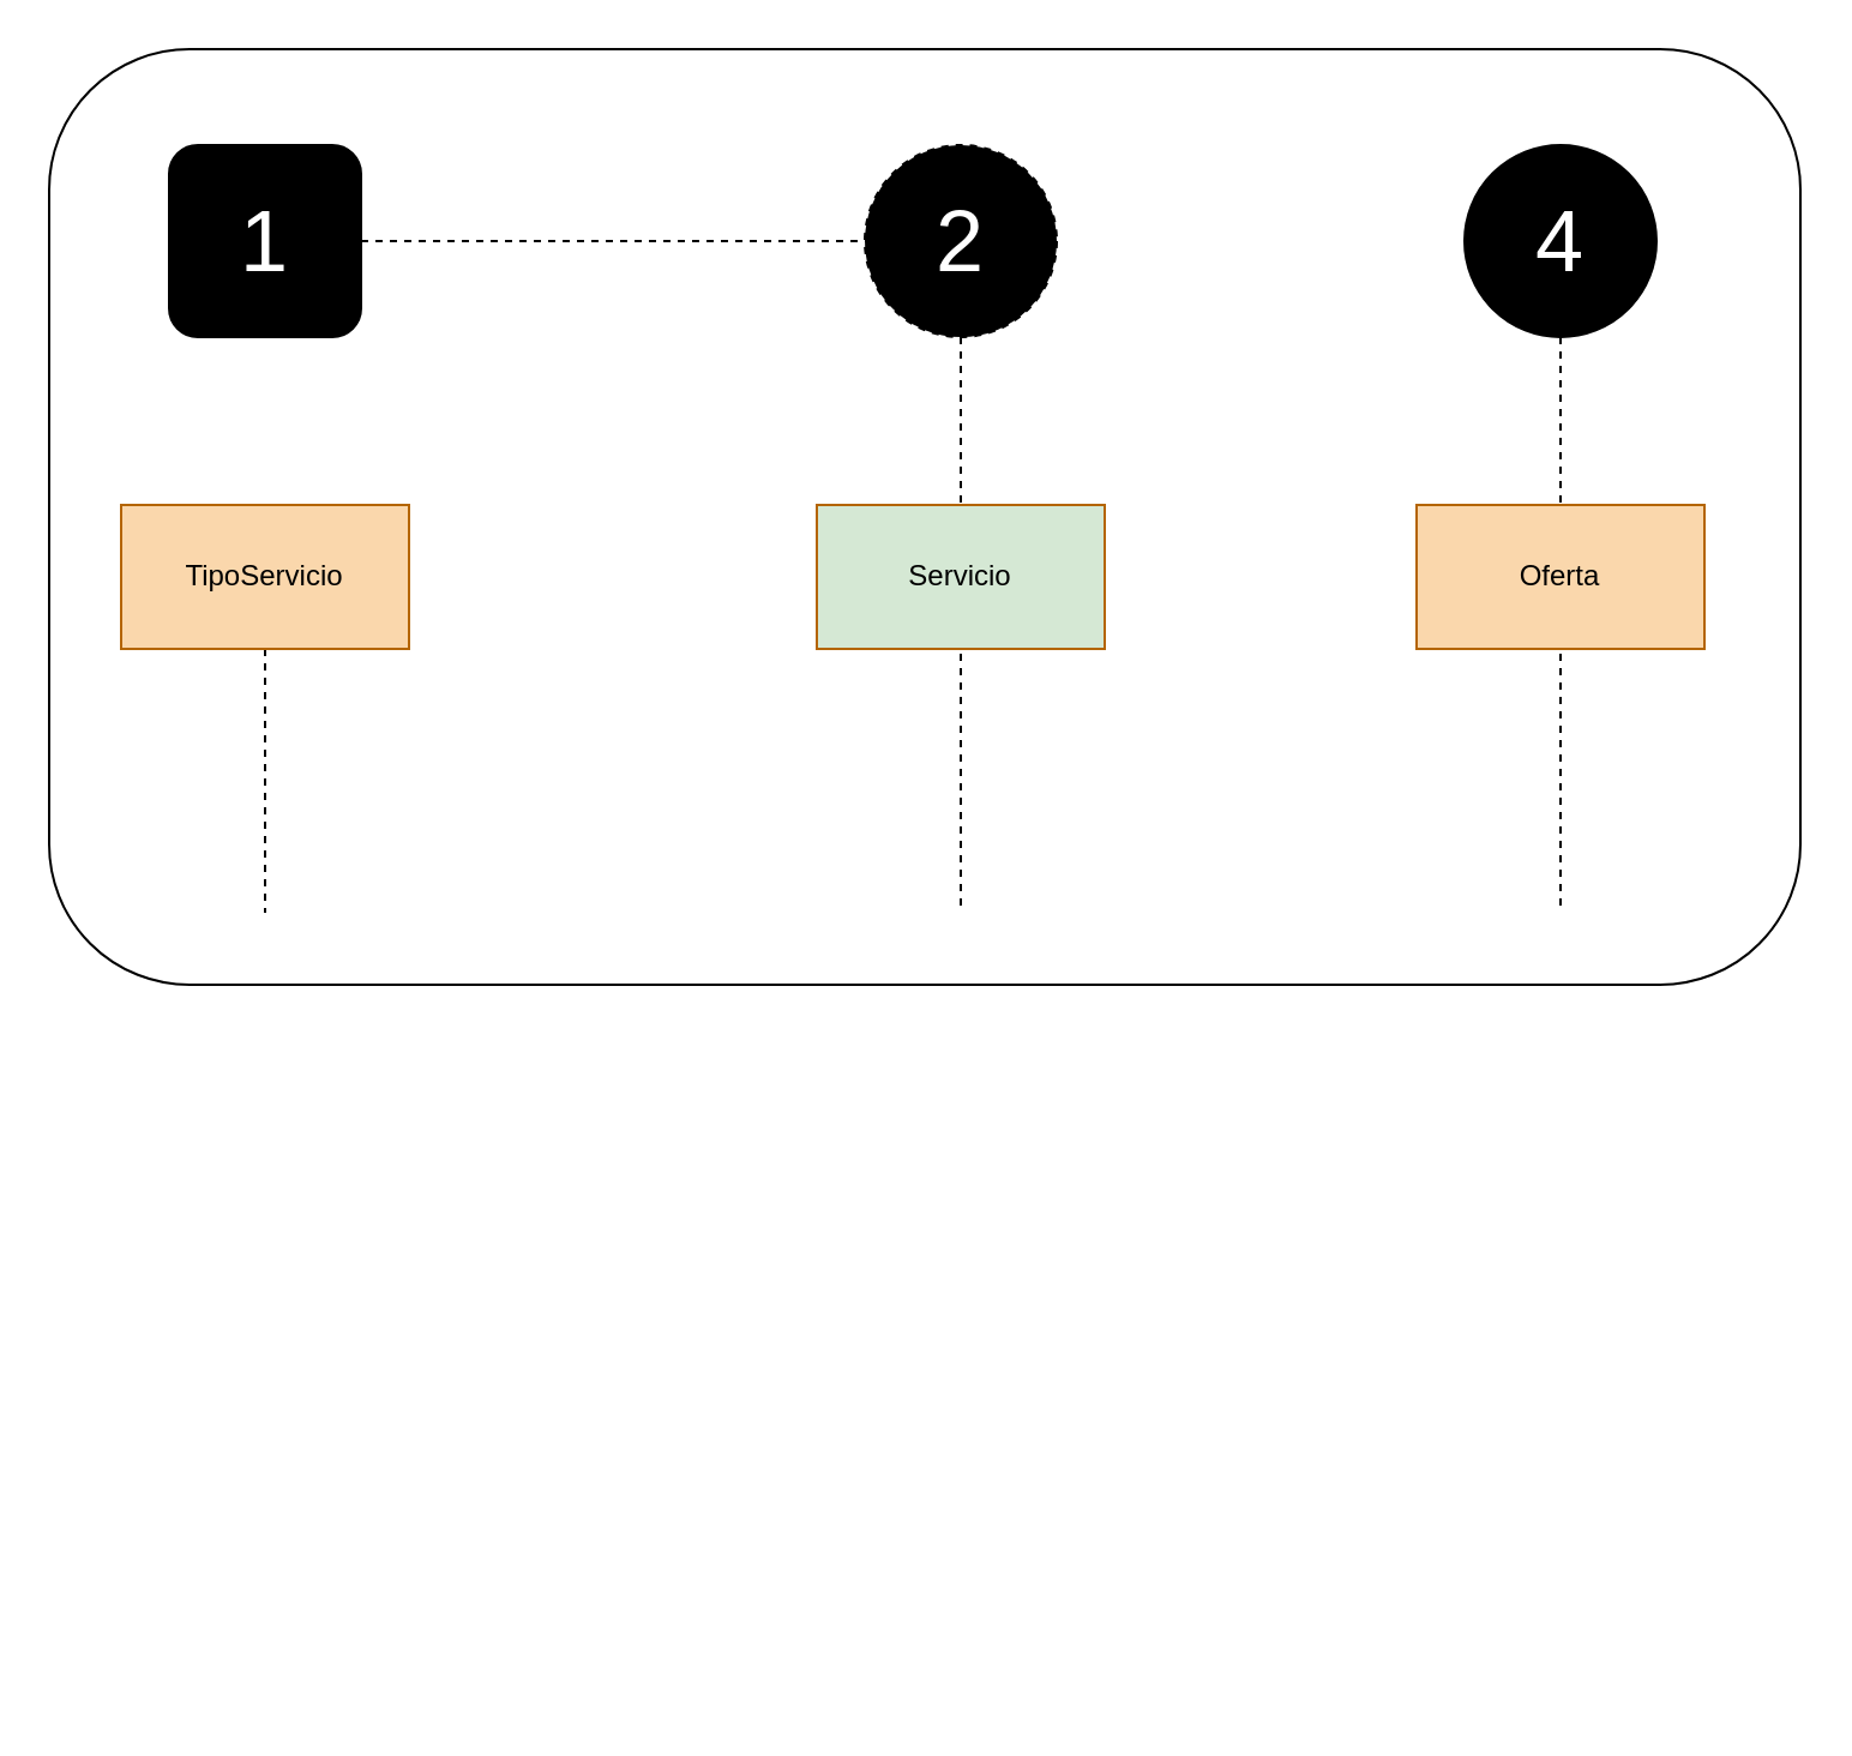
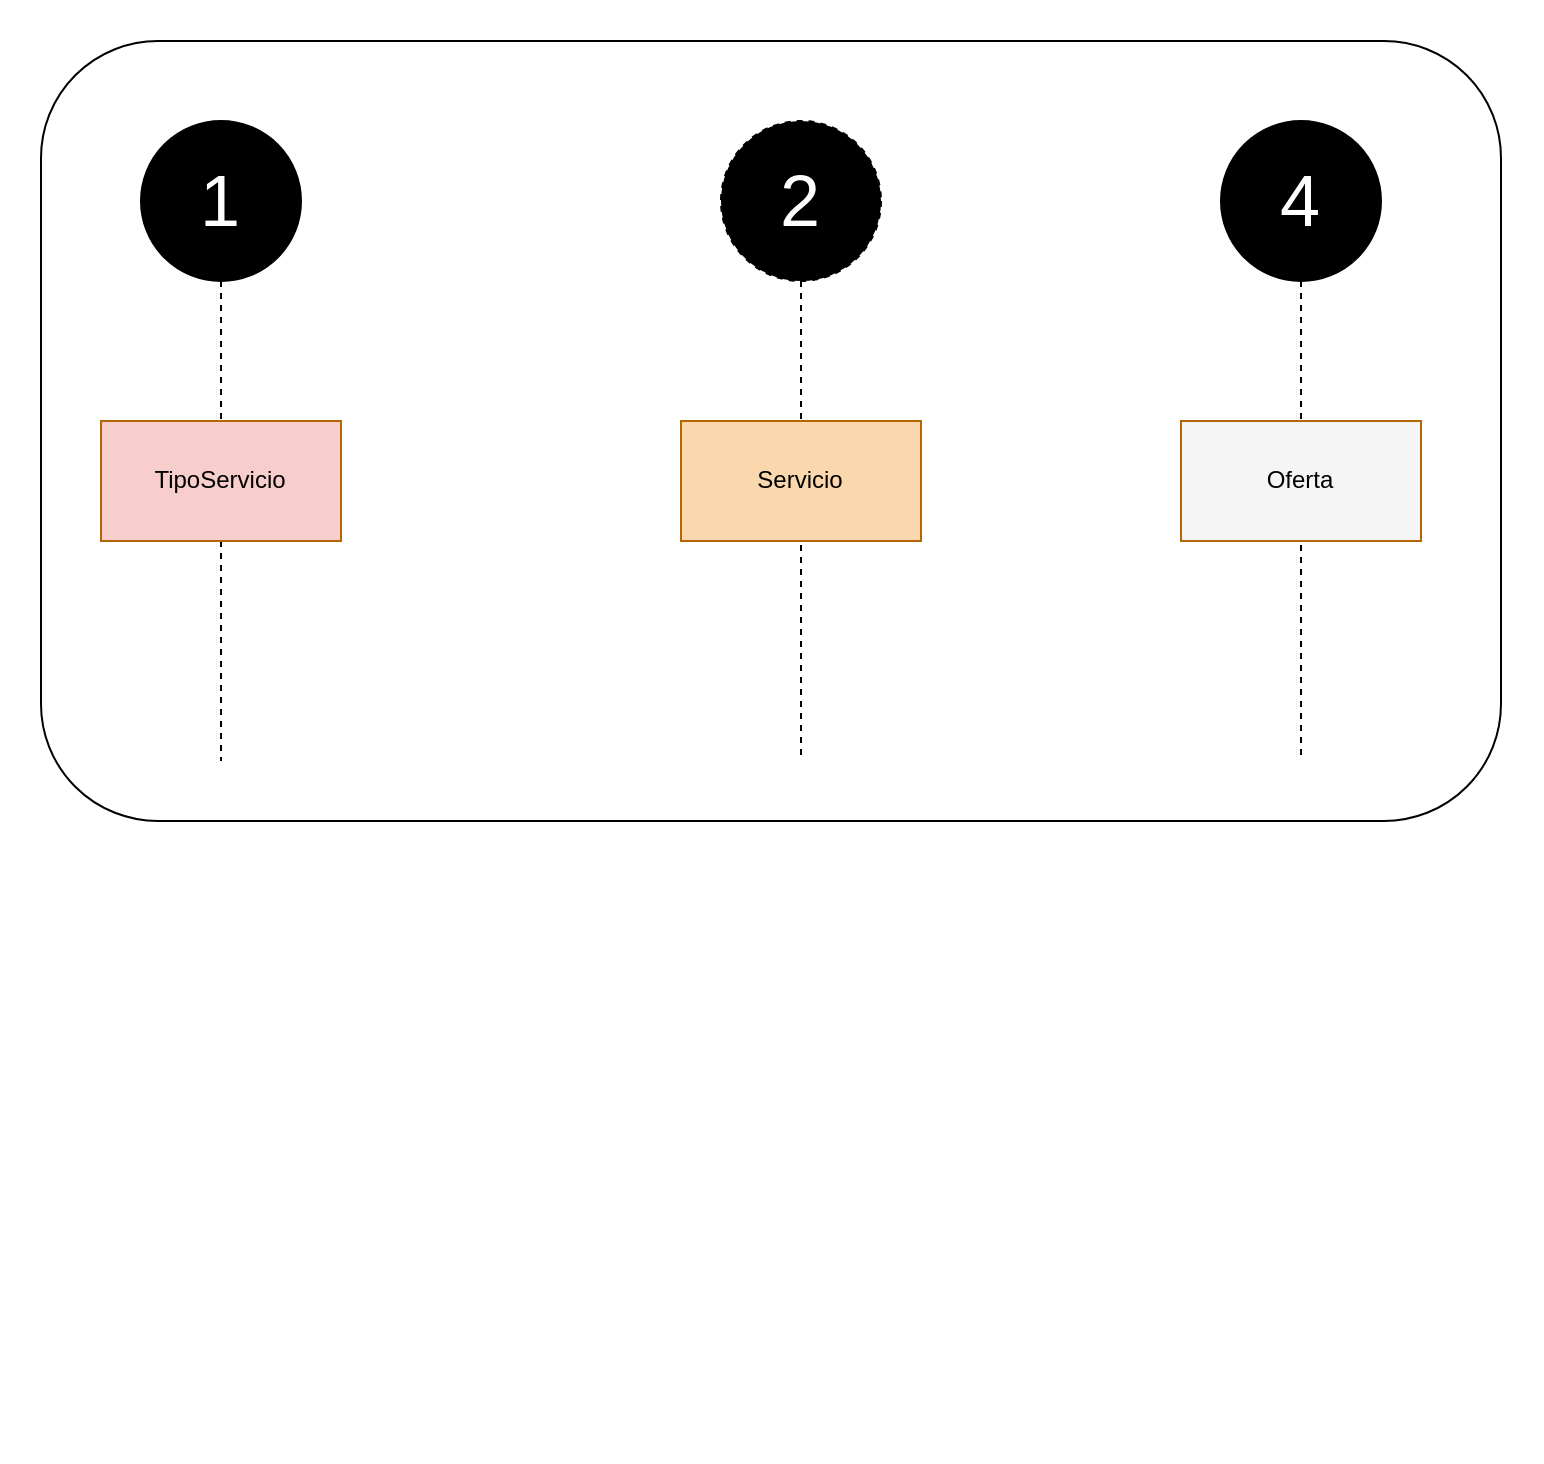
- <mxCell id="5" value="&lt;font color=&quot;#ffffff&quot; style=&quot;font-size: 36px;&quot;&gt;1&lt;/font&gt;" style="whiteSpace=wrap;html=1;aspect=fixed;fillColor=#000000;rounded=1;" parent="3" vertex="1"><mxGeometry width="80" height="80" as="geometry" /></mxCell>
+ <mxCell id="5" value="&lt;font color=&quot;#ffffff&quot; style=&quot;font-size: 36px;&quot;&gt;1&lt;/font&gt;" style="ellipse;whiteSpace=wrap;html=1;aspect=fixed;fillColor=#000000;" parent="3" vertex="1"><mxGeometry width="80" height="80" as="geometry" /></mxCell>
- <mxCell id="7" value="" style="edgeStyle=orthogonalEdgeStyle;rounded=0;orthogonalLoop=1;jettySize=auto;html=1;dashed=1;endArrow=none;endFill=0;" parent="3" source="5" target="9" edge="1"><mxGeometry relative="1" as="geometry"><mxPoint x="100" y="400" as="targetPoint" /><mxPoint x="100" y="120" as="sourcePoint" /></mxGeometry></mxCell>
+ <mxCell id="7" value="" style="edgeStyle=orthogonalEdgeStyle;rounded=0;orthogonalLoop=1;jettySize=auto;html=1;dashed=1;endArrow=none;endFill=0;" parent="3" source="5" target="6" edge="1"><mxGeometry relative="1" as="geometry"><mxPoint x="100" y="400" as="targetPoint" /><mxPoint x="100" y="120" as="sourcePoint" /></mxGeometry></mxCell>
- <mxCell id="6" value="TipoServicio" style="rounded=0;whiteSpace=wrap;html=1;fillColor=#fad7ac;strokeColor=#b46504;" parent="3" vertex="1"><mxGeometry x="-20" y="150" width="120" height="60" as="geometry" /></mxCell>
+ <mxCell id="6" value="TipoServicio" style="rounded=0;whiteSpace=wrap;html=1;fillColor=#f8cecc;strokeColor=#b46504;" parent="3" vertex="1"><mxGeometry x="-20" y="150" width="120" height="60" as="geometry" /></mxCell>
- <mxCell id="11" value="Servicio" style="rounded=0;whiteSpace=wrap;html=1;fillColor=#d5e8d4;strokeColor=#b46504;" parent="8" vertex="1"><mxGeometry x="-20" y="150" width="120" height="60" as="geometry" /></mxCell>
+ <mxCell id="11" value="Servicio" style="rounded=0;whiteSpace=wrap;html=1;fillColor=#fad7ac;strokeColor=#b46504;" parent="8" vertex="1"><mxGeometry x="-20" y="150" width="120" height="60" as="geometry" /></mxCell>
- <mxCell id="15" value="Oferta" style="rounded=0;whiteSpace=wrap;html=1;fillColor=#fad7ac;strokeColor=#b46504;" parent="12" vertex="1"><mxGeometry x="-20" y="150" width="120" height="60" as="geometry" /></mxCell>
+ <mxCell id="15" value="Oferta" style="rounded=0;whiteSpace=wrap;html=1;fillColor=#f5f5f5;strokeColor=#b46504;" parent="12" vertex="1"><mxGeometry x="-20" y="150" width="120" height="60" as="geometry" /></mxCell>
